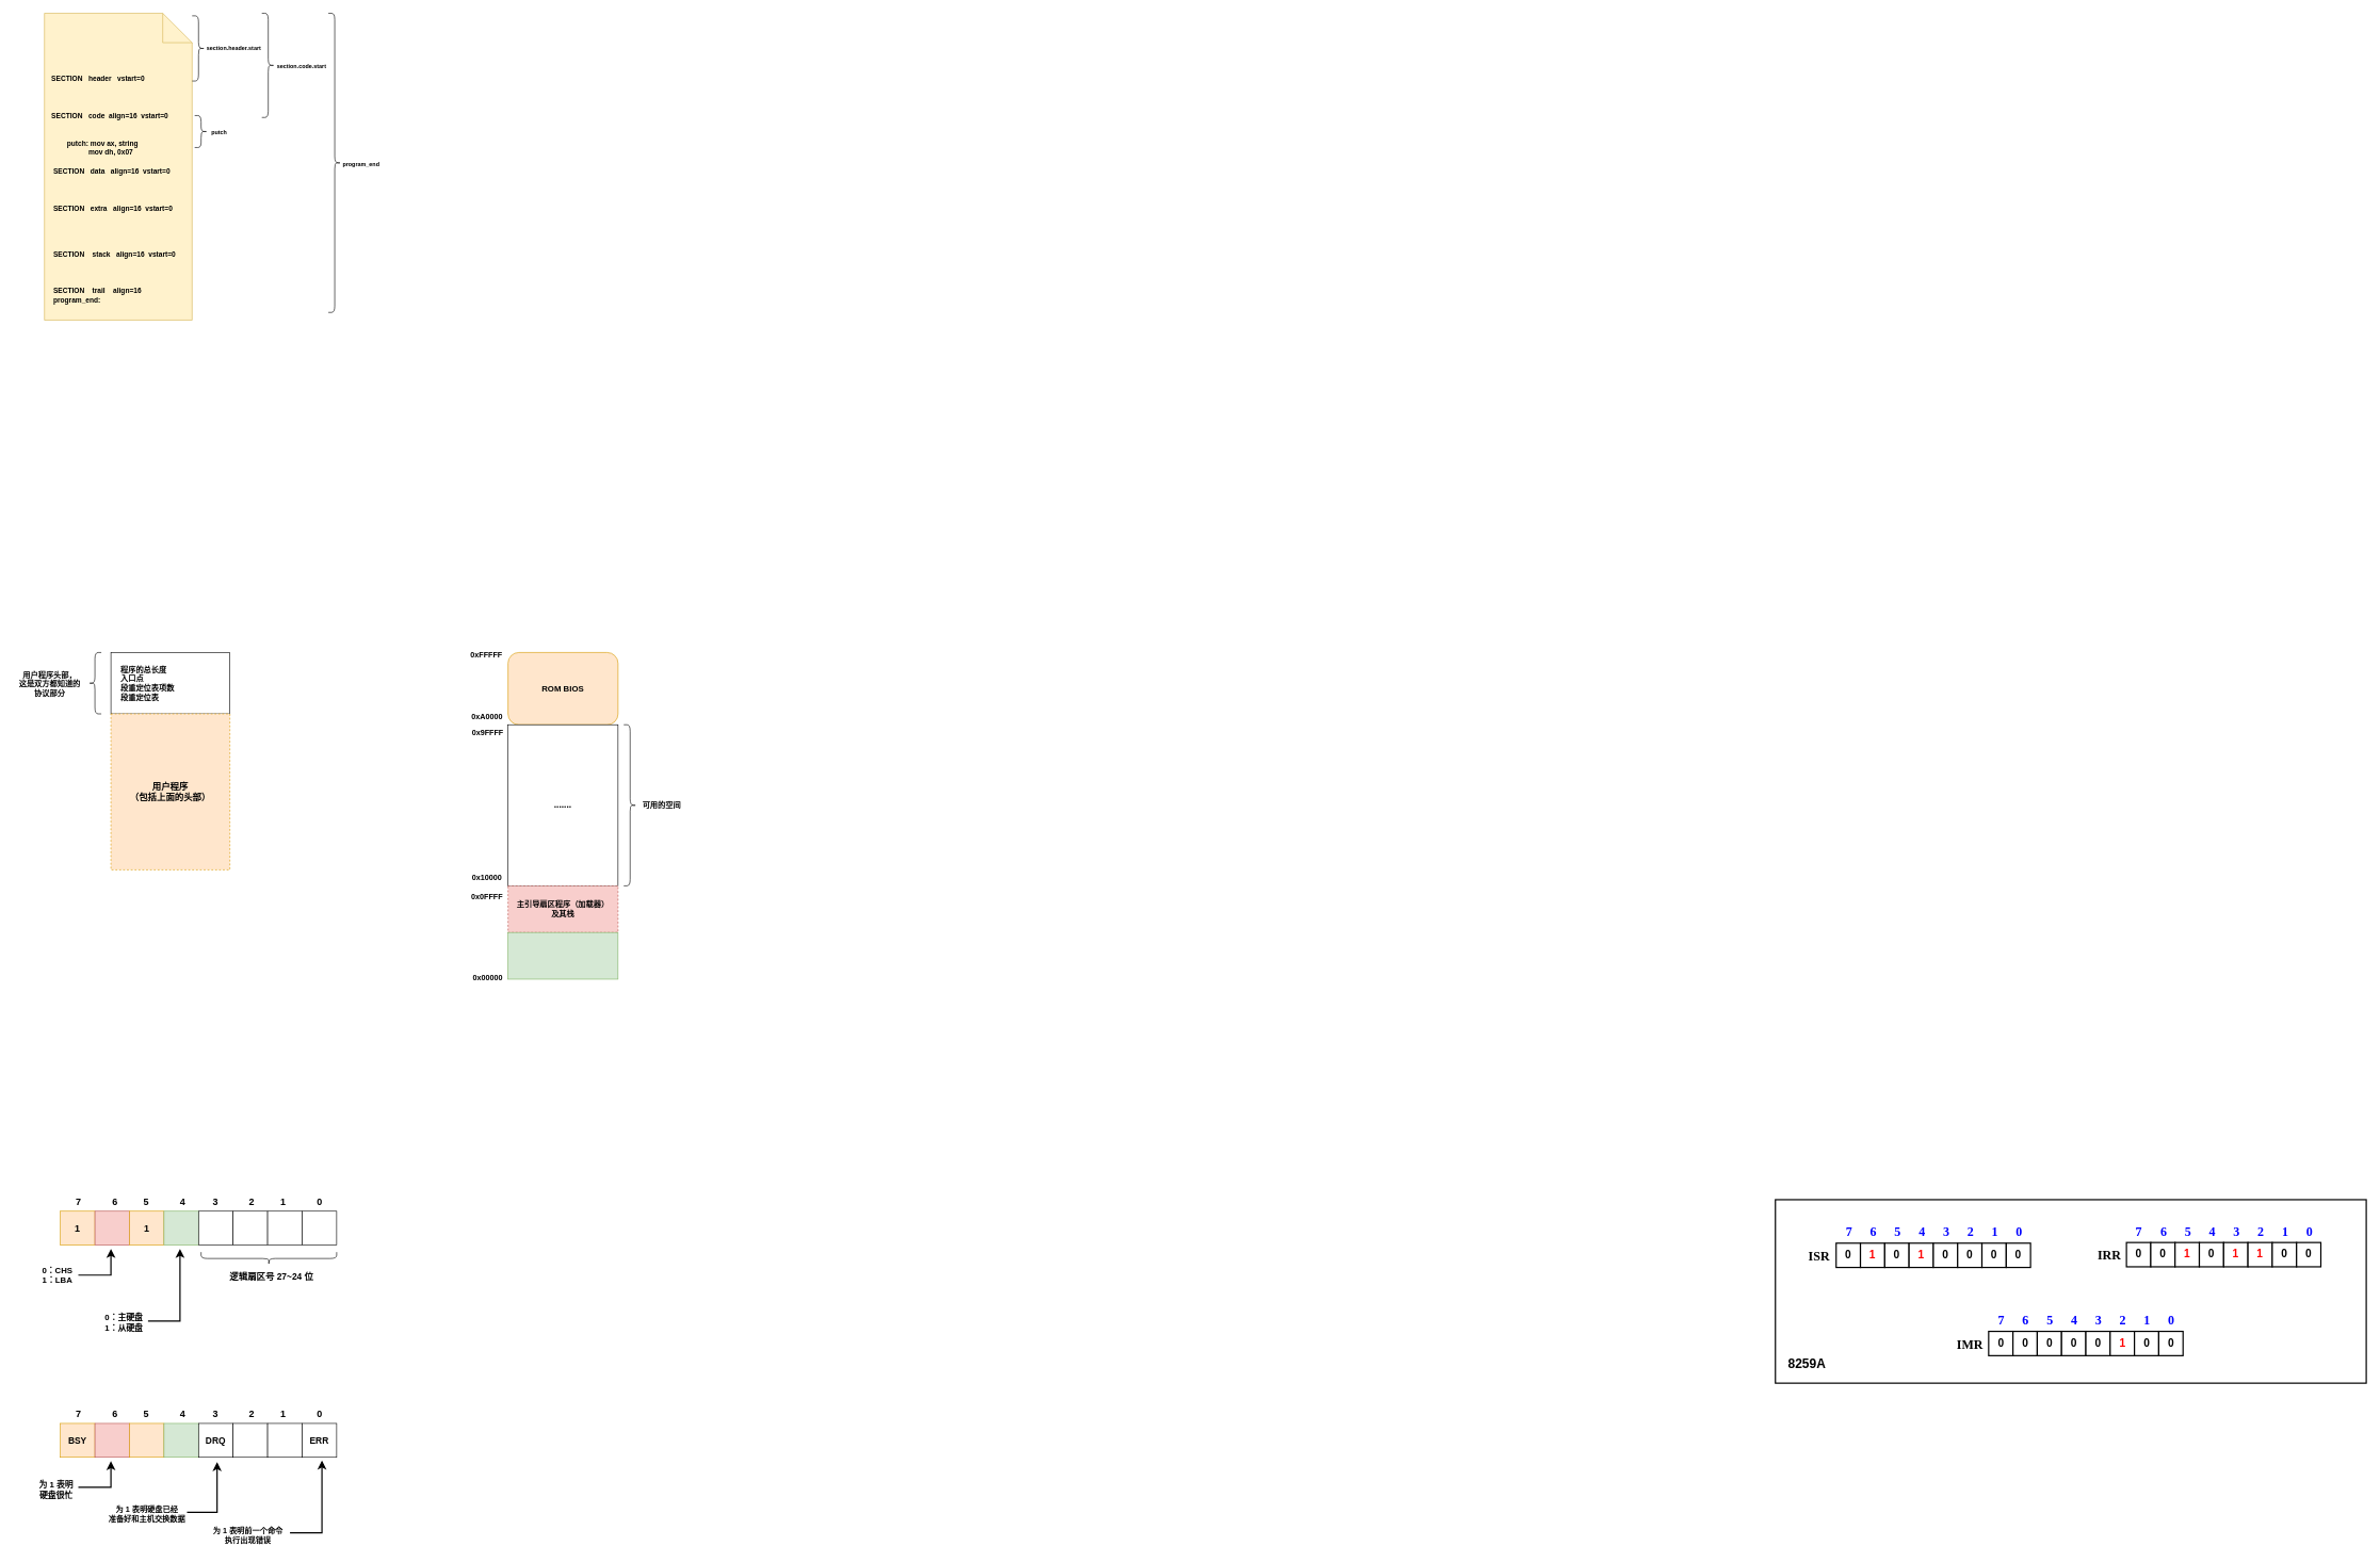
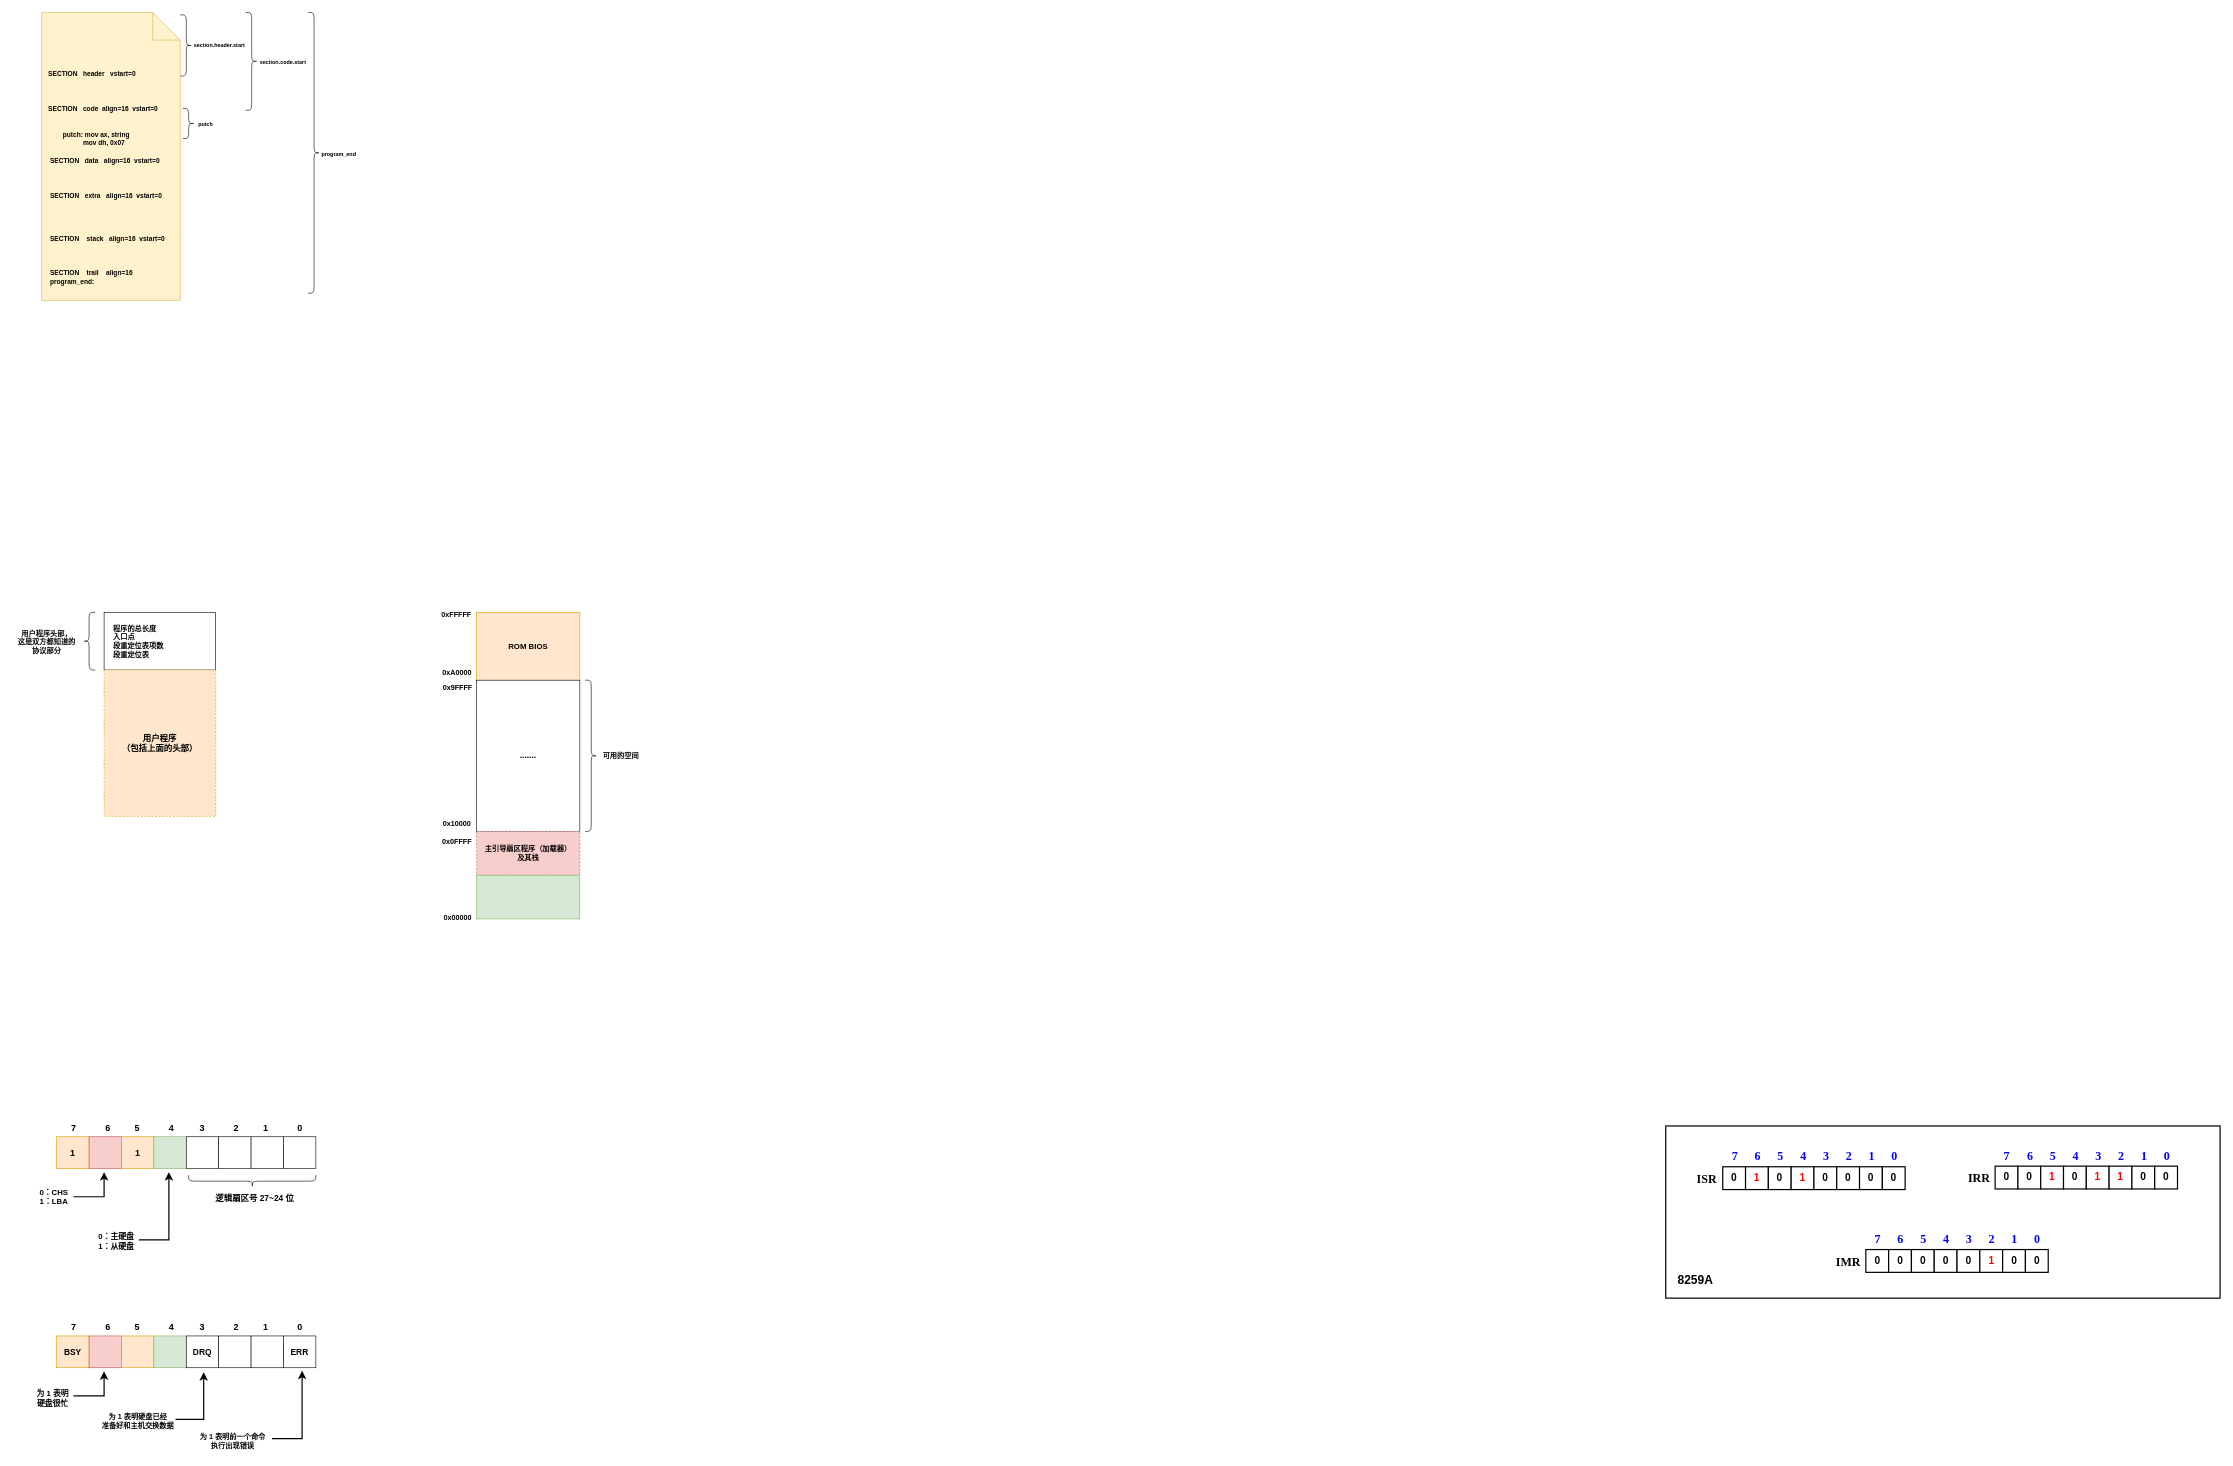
- <mxCell id="15" value="&lt;b&gt;&lt;font style=&quot;font-size: 13px;&quot;&gt;ROM BIOS&lt;/font&gt;&lt;/b&gt;" style="whiteSpace=wrap;html=1;fillColor=#ffe6cc;strokeColor=#d79b00;rounded=1;" parent="1" vertex="1"><mxGeometry x="794" y="1020" width="172" height="113" as="geometry" /></mxCell>
+ <mxCell id="15" value="&lt;b&gt;&lt;font style=&quot;font-size: 13px;&quot;&gt;ROM BIOS&lt;/font&gt;&lt;/b&gt;" style="rounded=0;whiteSpace=wrap;html=1;fillColor=#ffe6cc;strokeColor=#d79b00;" parent="1" vertex="1"><mxGeometry x="794" y="1020" width="172" height="113" as="geometry" /></mxCell>
